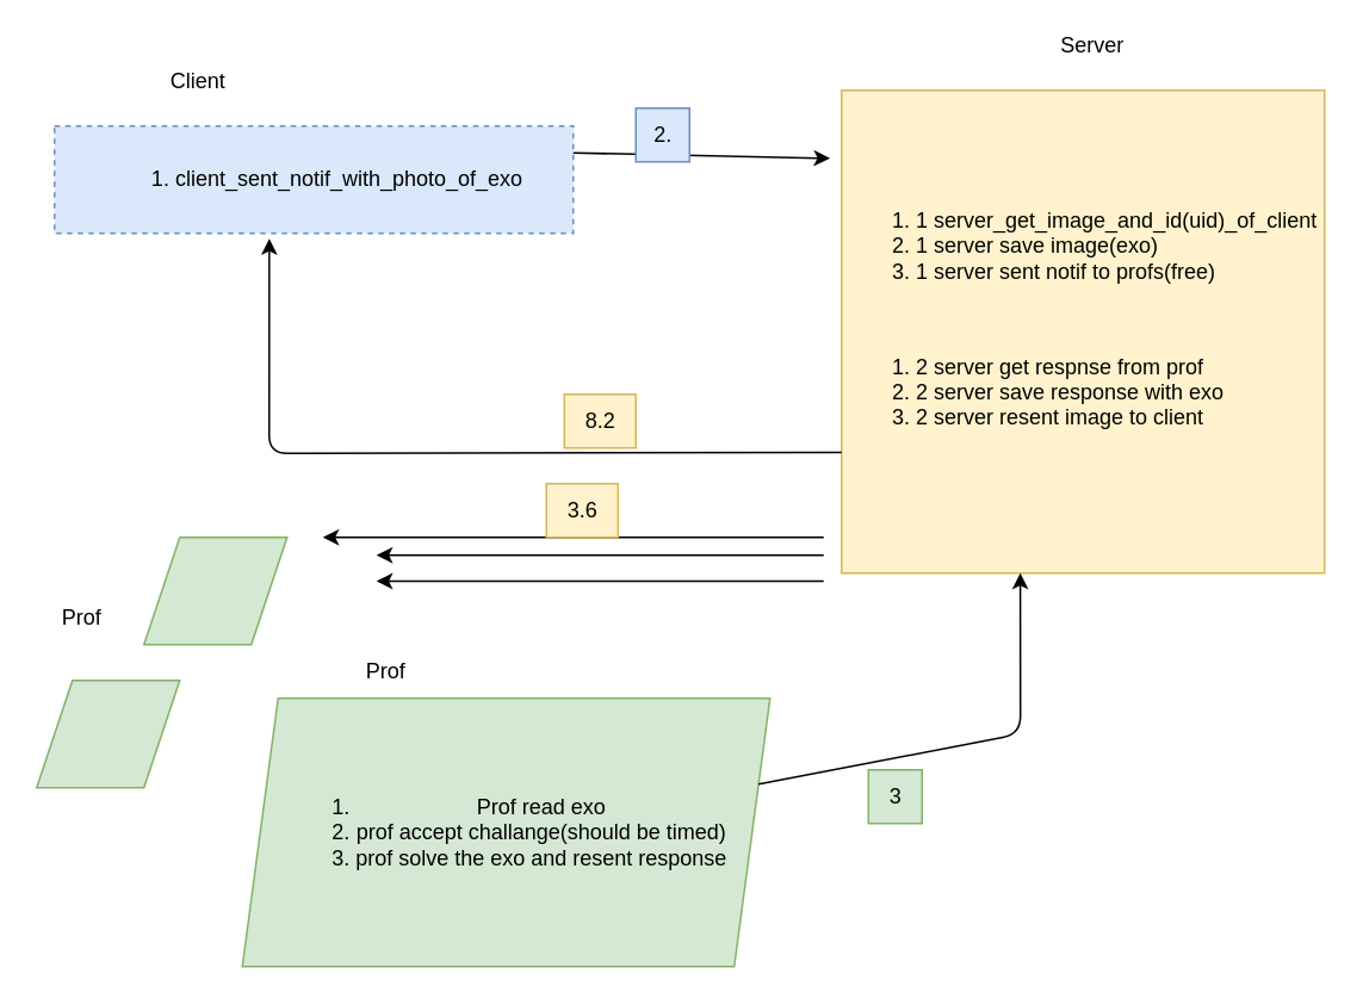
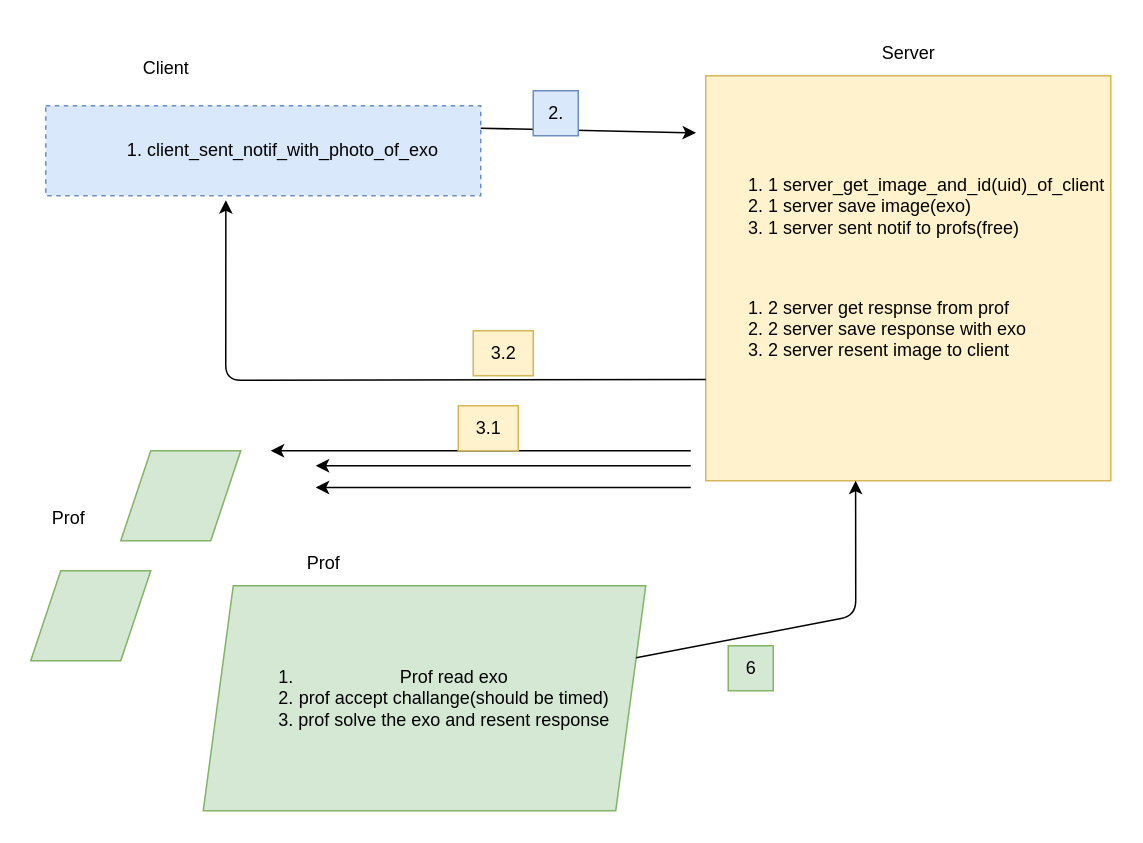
- <mxCell id="13" value="Server" style="text;html=1;align=center;verticalAlign=middle;resizable=0;points=[];autosize=1;strokeColor=none;fillColor=none;" vertex="1" parent="1"><mxGeometry x="580" y="10" width="60" height="30" as="geometry" /></mxCell>
+ <mxCell id="13" value="Server" style="text;html=1;align=center;verticalAlign=middle;resizable=0;points=[];autosize=1;strokeColor=none;fillColor=none;" vertex="1" parent="1"><mxGeometry x="575" y="20" width="60" height="30" as="geometry" /></mxCell>
- <mxCell id="19" value="8.2" style="text;html=1;align=center;verticalAlign=middle;resizable=0;points=[];autosize=1;strokeColor=#d6b656;fillColor=#fff2cc;" vertex="1" parent="1"><mxGeometry x="315" y="220" width="40" height="30" as="geometry" /></mxCell>
+ <mxCell id="19" value="3.2" style="text;html=1;align=center;verticalAlign=middle;resizable=0;points=[];autosize=1;strokeColor=#d6b656;fillColor=#fff2cc;" vertex="1" parent="1"><mxGeometry x="315" y="220" width="40" height="30" as="geometry" /></mxCell>
- <mxCell id="8" value="&lt;div&gt;3.6&lt;/div&gt;" style="text;html=1;align=center;verticalAlign=middle;resizable=0;points=[];autosize=1;strokeColor=#d6b656;fillColor=#fff2cc;" vertex="1" parent="1"><mxGeometry x="305" y="270" width="40" height="30" as="geometry" /></mxCell>
+ <mxCell id="8" value="&lt;div&gt;3.1&lt;/div&gt;" style="text;html=1;align=center;verticalAlign=middle;resizable=0;points=[];autosize=1;strokeColor=#d6b656;fillColor=#fff2cc;" vertex="1" parent="1"><mxGeometry x="305" y="270" width="40" height="30" as="geometry" /></mxCell>
- <mxCell id="20" value="3" style="text;html=1;align=center;verticalAlign=middle;resizable=0;points=[];autosize=1;strokeColor=#82b366;fillColor=#d5e8d4;" vertex="1" parent="1"><mxGeometry x="485" y="430" width="30" height="30" as="geometry" /></mxCell>
+ <mxCell id="20" value="6" style="text;html=1;align=center;verticalAlign=middle;resizable=0;points=[];autosize=1;strokeColor=#82b366;fillColor=#d5e8d4;" vertex="1" parent="1"><mxGeometry x="485" y="430" width="30" height="30" as="geometry" /></mxCell>
